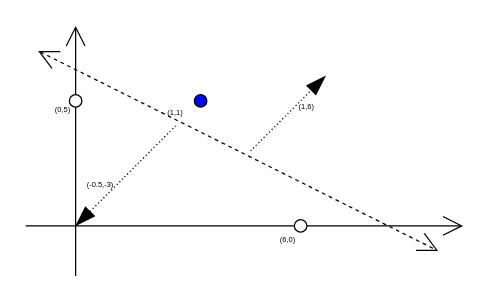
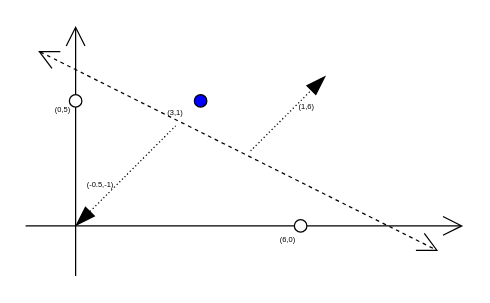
- <mxCell id="10" value="&lt;font style=&quot;font-size: 6px;&quot;&gt;(1,1)&lt;/font&gt;" style="text;strokeColor=none;fillColor=none;html=1;align=center;verticalAlign=middle;whiteSpace=wrap;rounded=0;hachureGap=4;" parent="1" vertex="1"><mxGeometry x="130" y="83" width="20" height="10" as="geometry" /></mxCell>
+ <mxCell id="10" value="&lt;font style=&quot;font-size: 6px;&quot;&gt;(3,1)&lt;/font&gt;" style="text;strokeColor=none;fillColor=none;html=1;align=center;verticalAlign=middle;whiteSpace=wrap;rounded=0;hachureGap=4;" parent="1" vertex="1"><mxGeometry x="130" y="83" width="20" height="10" as="geometry" /></mxCell>
- <mxCell id="12" value="&lt;font style=&quot;font-size: 6px;&quot;&gt;(-0.5,-3)&lt;/font&gt;" style="text;strokeColor=none;fillColor=none;html=1;align=center;verticalAlign=middle;whiteSpace=wrap;rounded=0;hachureGap=4;" vertex="1" parent="1"><mxGeometry x="70" y="140" width="20" height="10" as="geometry" /></mxCell>
+ <mxCell id="12" value="&lt;font style=&quot;font-size: 6px;&quot;&gt;(-0.5,-1)&lt;/font&gt;" style="text;strokeColor=none;fillColor=none;html=1;align=center;verticalAlign=middle;whiteSpace=wrap;rounded=0;hachureGap=4;" vertex="1" parent="1"><mxGeometry x="70" y="140" width="20" height="10" as="geometry" /></mxCell>
